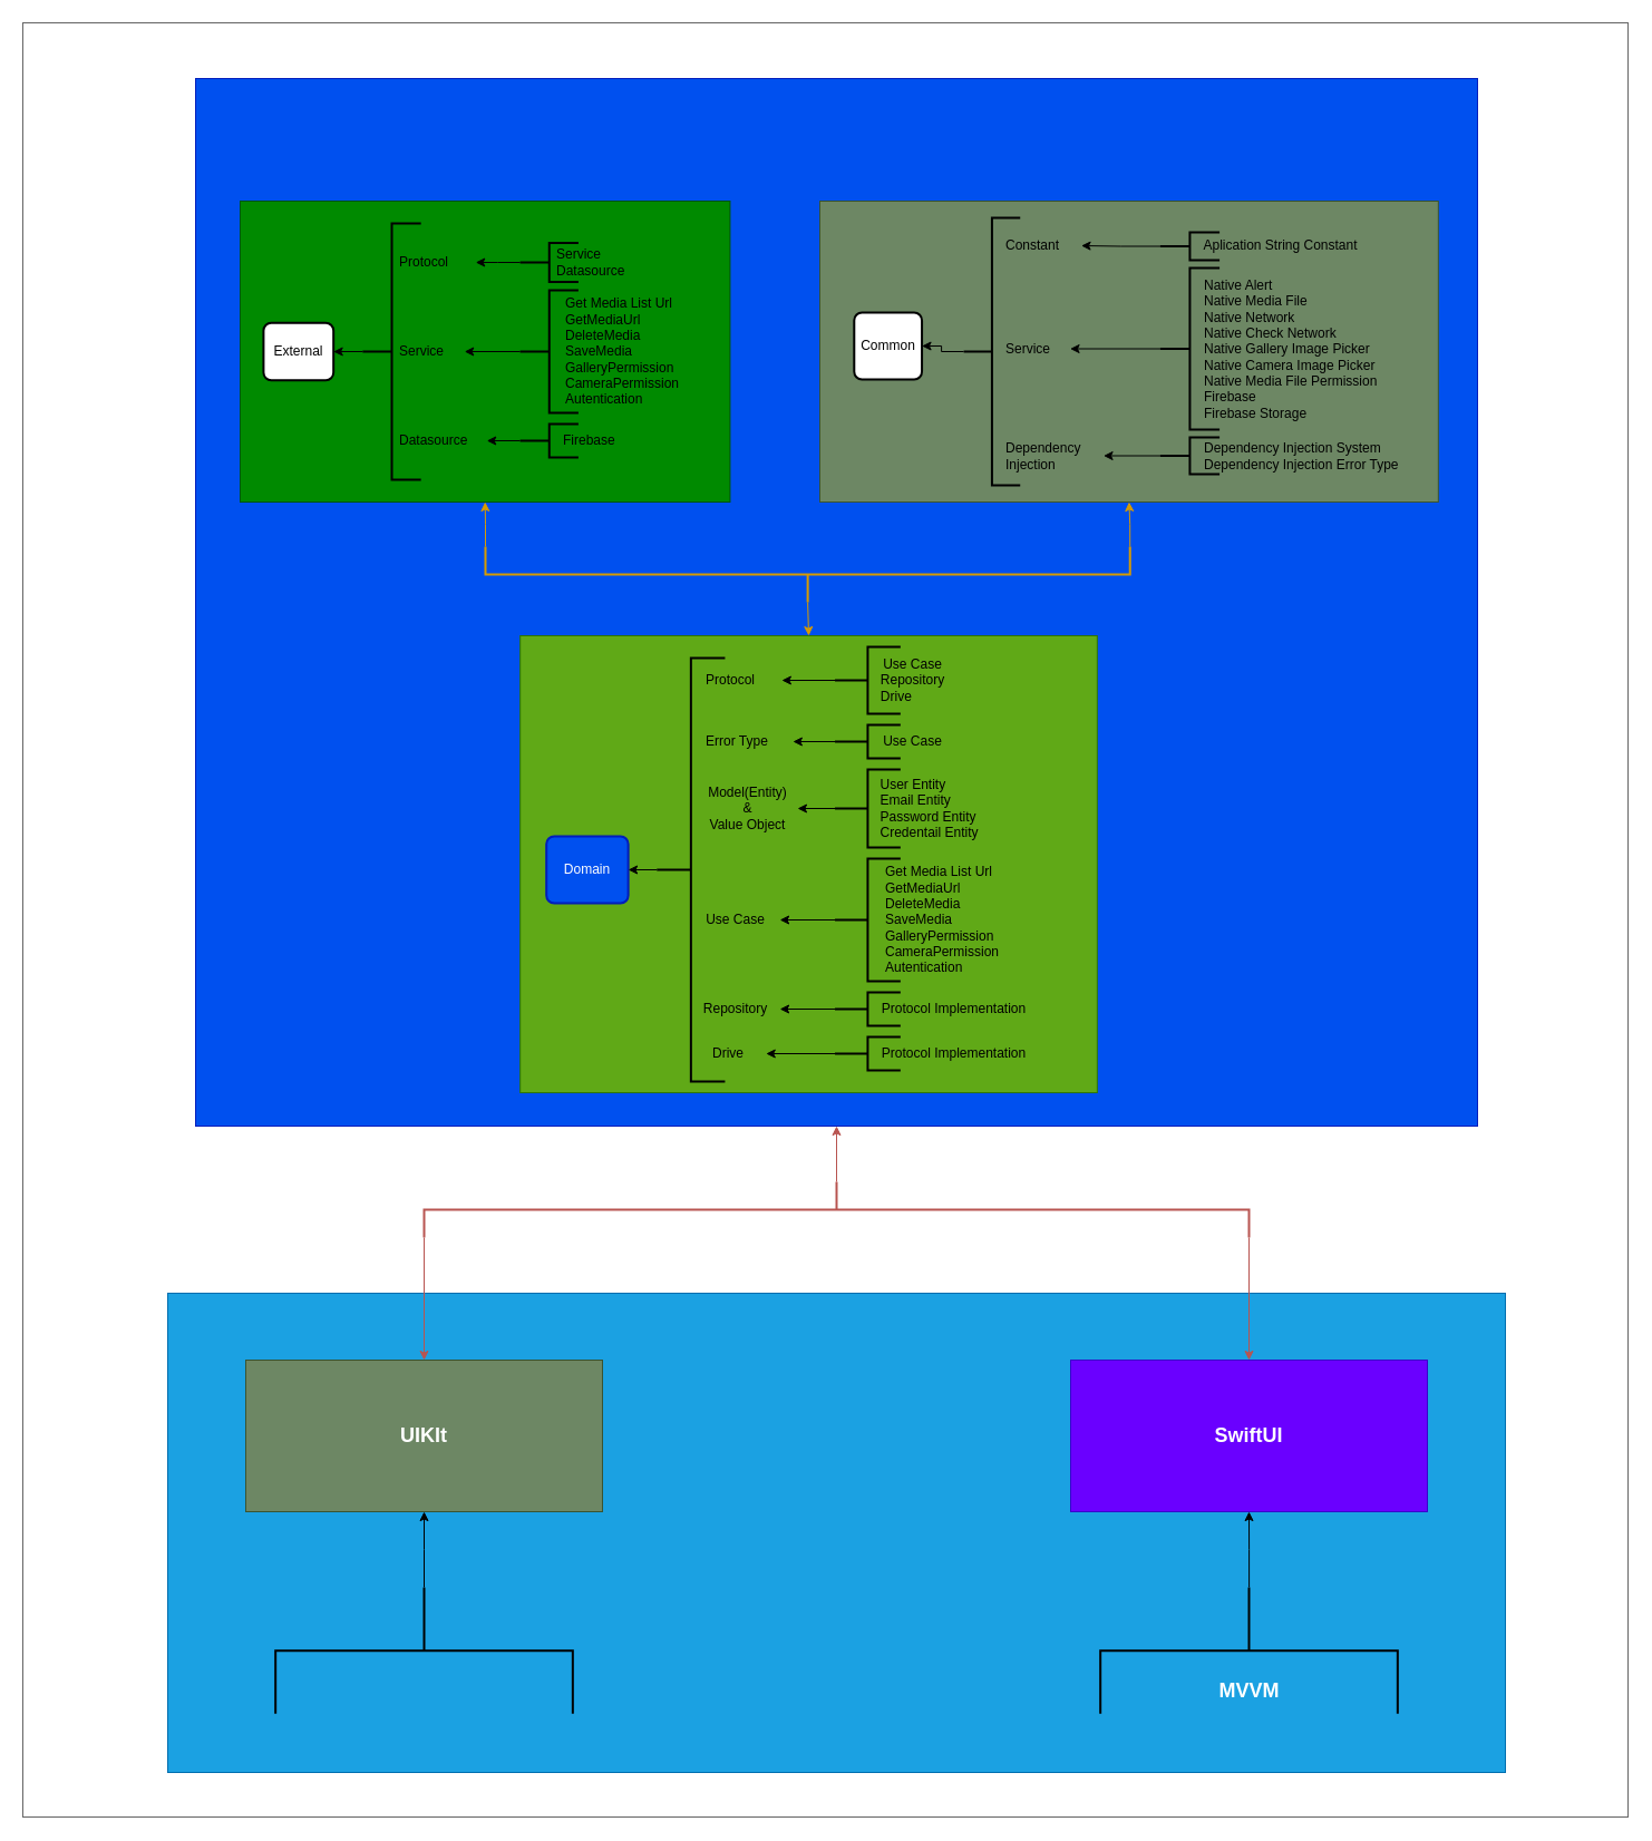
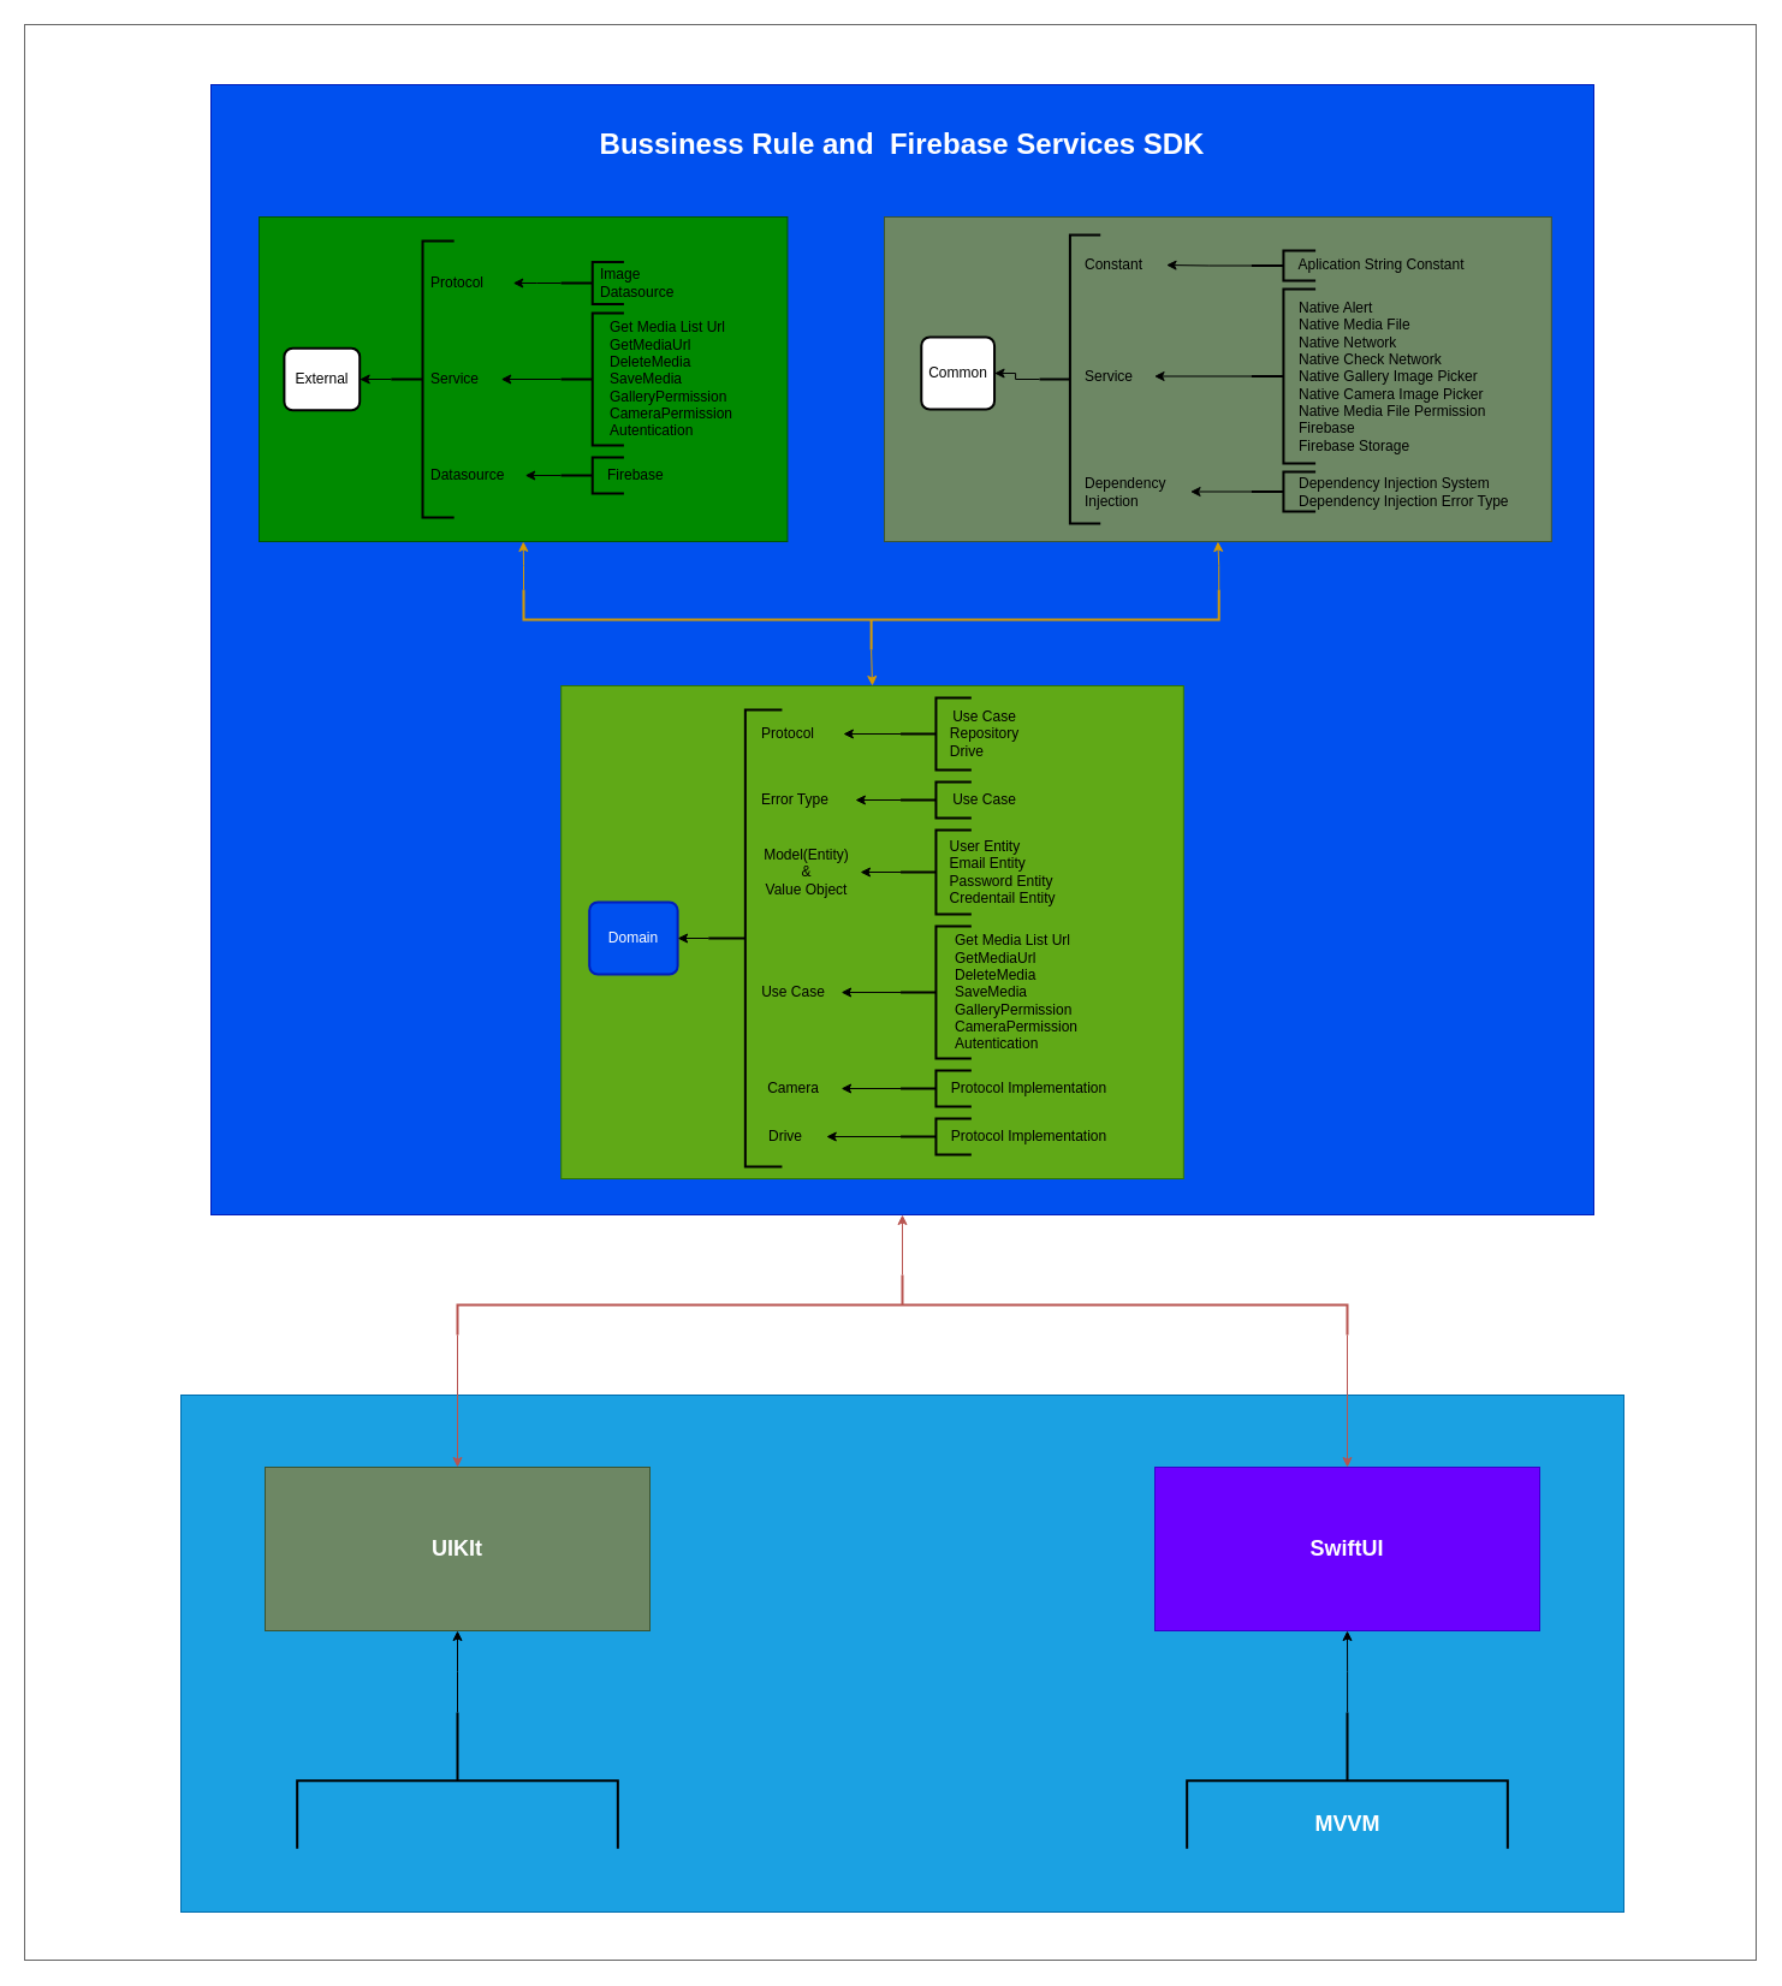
+ <mxCell id="22" value="Bussiness Rule and&amp;nbsp; Firebase Services SDK" style="rounded=0;whiteSpace=wrap;html=1;fontStyle=1;fontSize=24;fillColor=none;fontColor=#FFFFFF;strokeColor=none;" vertex="1" parent="20"><mxGeometry x="40" y="20" width="1070" height="60" as="geometry" /></mxCell>
- <mxCell id="73" value="Service&lt;br&gt;&lt;div style=&quot;&quot;&gt;&lt;span style=&quot;background-color: initial;&quot;&gt;Datasource&lt;/span&gt;&lt;/div&gt;" style="text;html=1;align=left;verticalAlign=middle;resizable=0;points=[];autosize=1;strokeColor=none;fillColor=none;" vertex="1" parent="71"><mxGeometry x="31.386" width="80" height="40" as="geometry" /></mxCell>
+ <mxCell id="73" value="Image&lt;br&gt;&lt;div style=&quot;&quot;&gt;&lt;span style=&quot;background-color: initial;&quot;&gt;Datasource&lt;/span&gt;&lt;/div&gt;" style="text;html=1;align=left;verticalAlign=middle;resizable=0;points=[];autosize=1;strokeColor=none;fillColor=none;" vertex="1" parent="71"><mxGeometry x="31.386" width="80" height="40" as="geometry" /></mxCell>
- <mxCell id="55" value="Repository" style="text;html=1;align=center;verticalAlign=middle;resizable=0;points=[];autosize=1;strokeColor=none;fillColor=none;" vertex="1" parent="54"><mxGeometry width="80" height="30" as="geometry" /></mxCell>
+ <mxCell id="55" value="Camera" style="text;html=1;align=center;verticalAlign=middle;resizable=0;points=[];autosize=1;strokeColor=none;fillColor=none;" vertex="1" parent="54"><mxGeometry width="80" height="30" as="geometry" /></mxCell>
